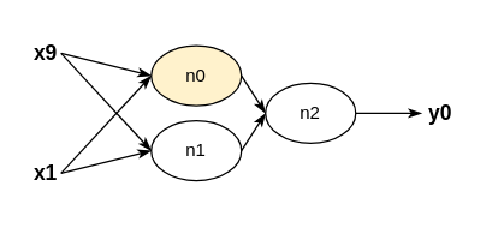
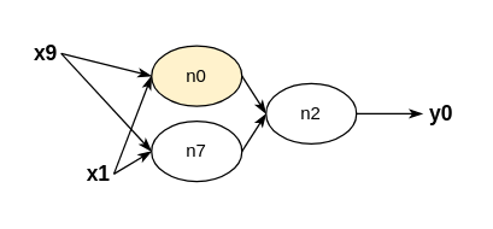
- <mxCell id="6" value="n1" style="ellipse;whiteSpace=wrap;html=1;" vertex="1" parent="1"><mxGeometry x="100" y="80" width="60" height="40" as="geometry" /></mxCell>
+ <mxCell id="6" value="n7" style="ellipse;whiteSpace=wrap;html=1;" vertex="1" parent="1"><mxGeometry x="100" y="80" width="60" height="40" as="geometry" /></mxCell>
- <mxCell id="4" value="x1" style="text;html=1;strokeColor=none;fillColor=none;align=center;verticalAlign=middle;whiteSpace=wrap;rounded=0;fontStyle=1;fontSize=14;" vertex="1" parent="1"><mxGeometry x="20" y="100" width="20" height="30" as="geometry" /></mxCell>
+ <mxCell id="4" value="x1" style="text;html=1;strokeColor=none;fillColor=none;align=center;verticalAlign=middle;whiteSpace=wrap;rounded=0;fontStyle=1;fontSize=14;" vertex="1" parent="1"><mxGeometry x="55" y="100" width="20" height="30" as="geometry" /></mxCell>
